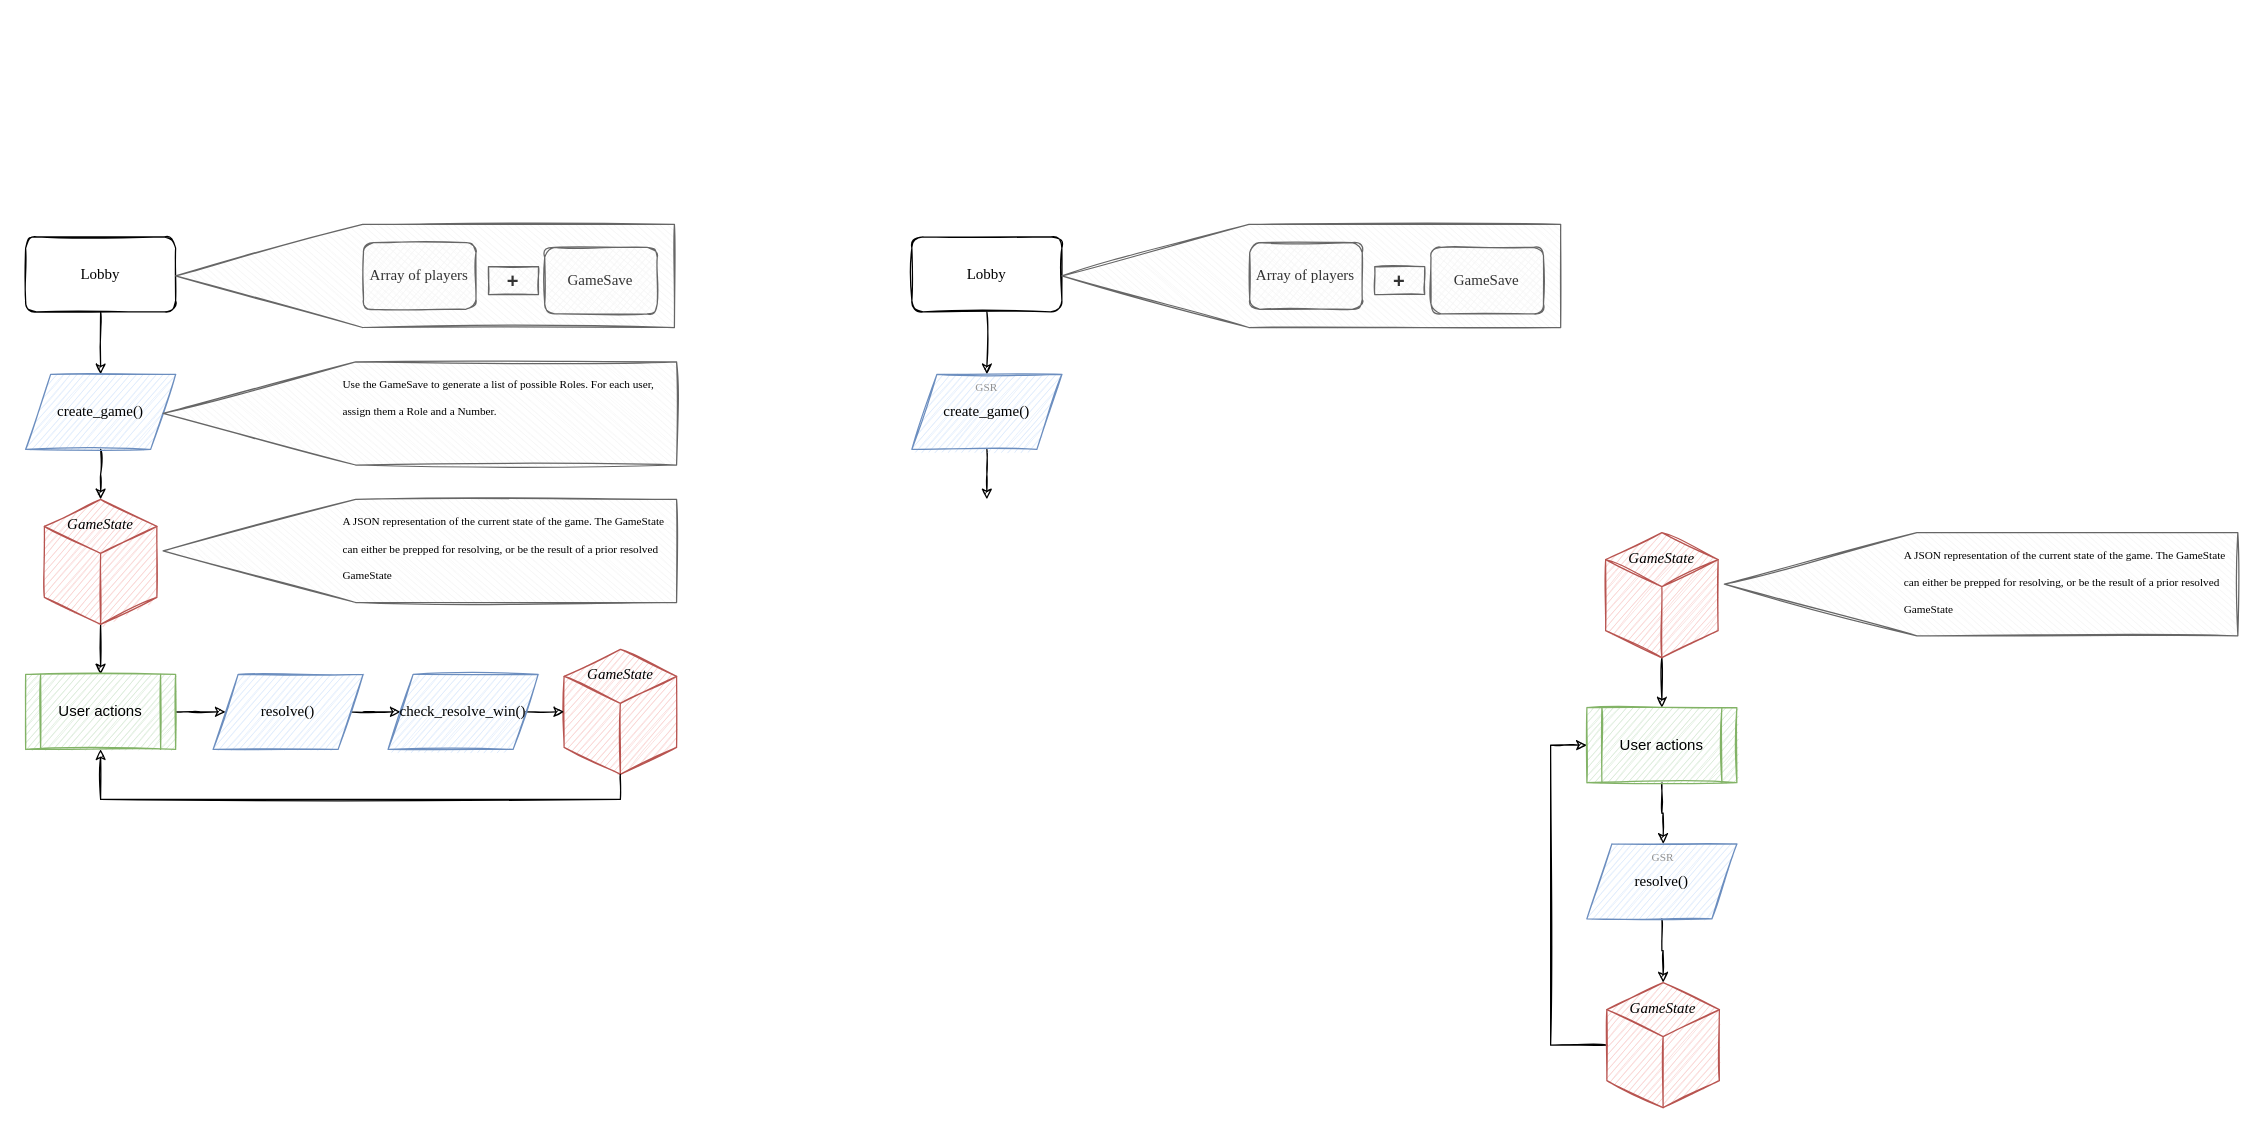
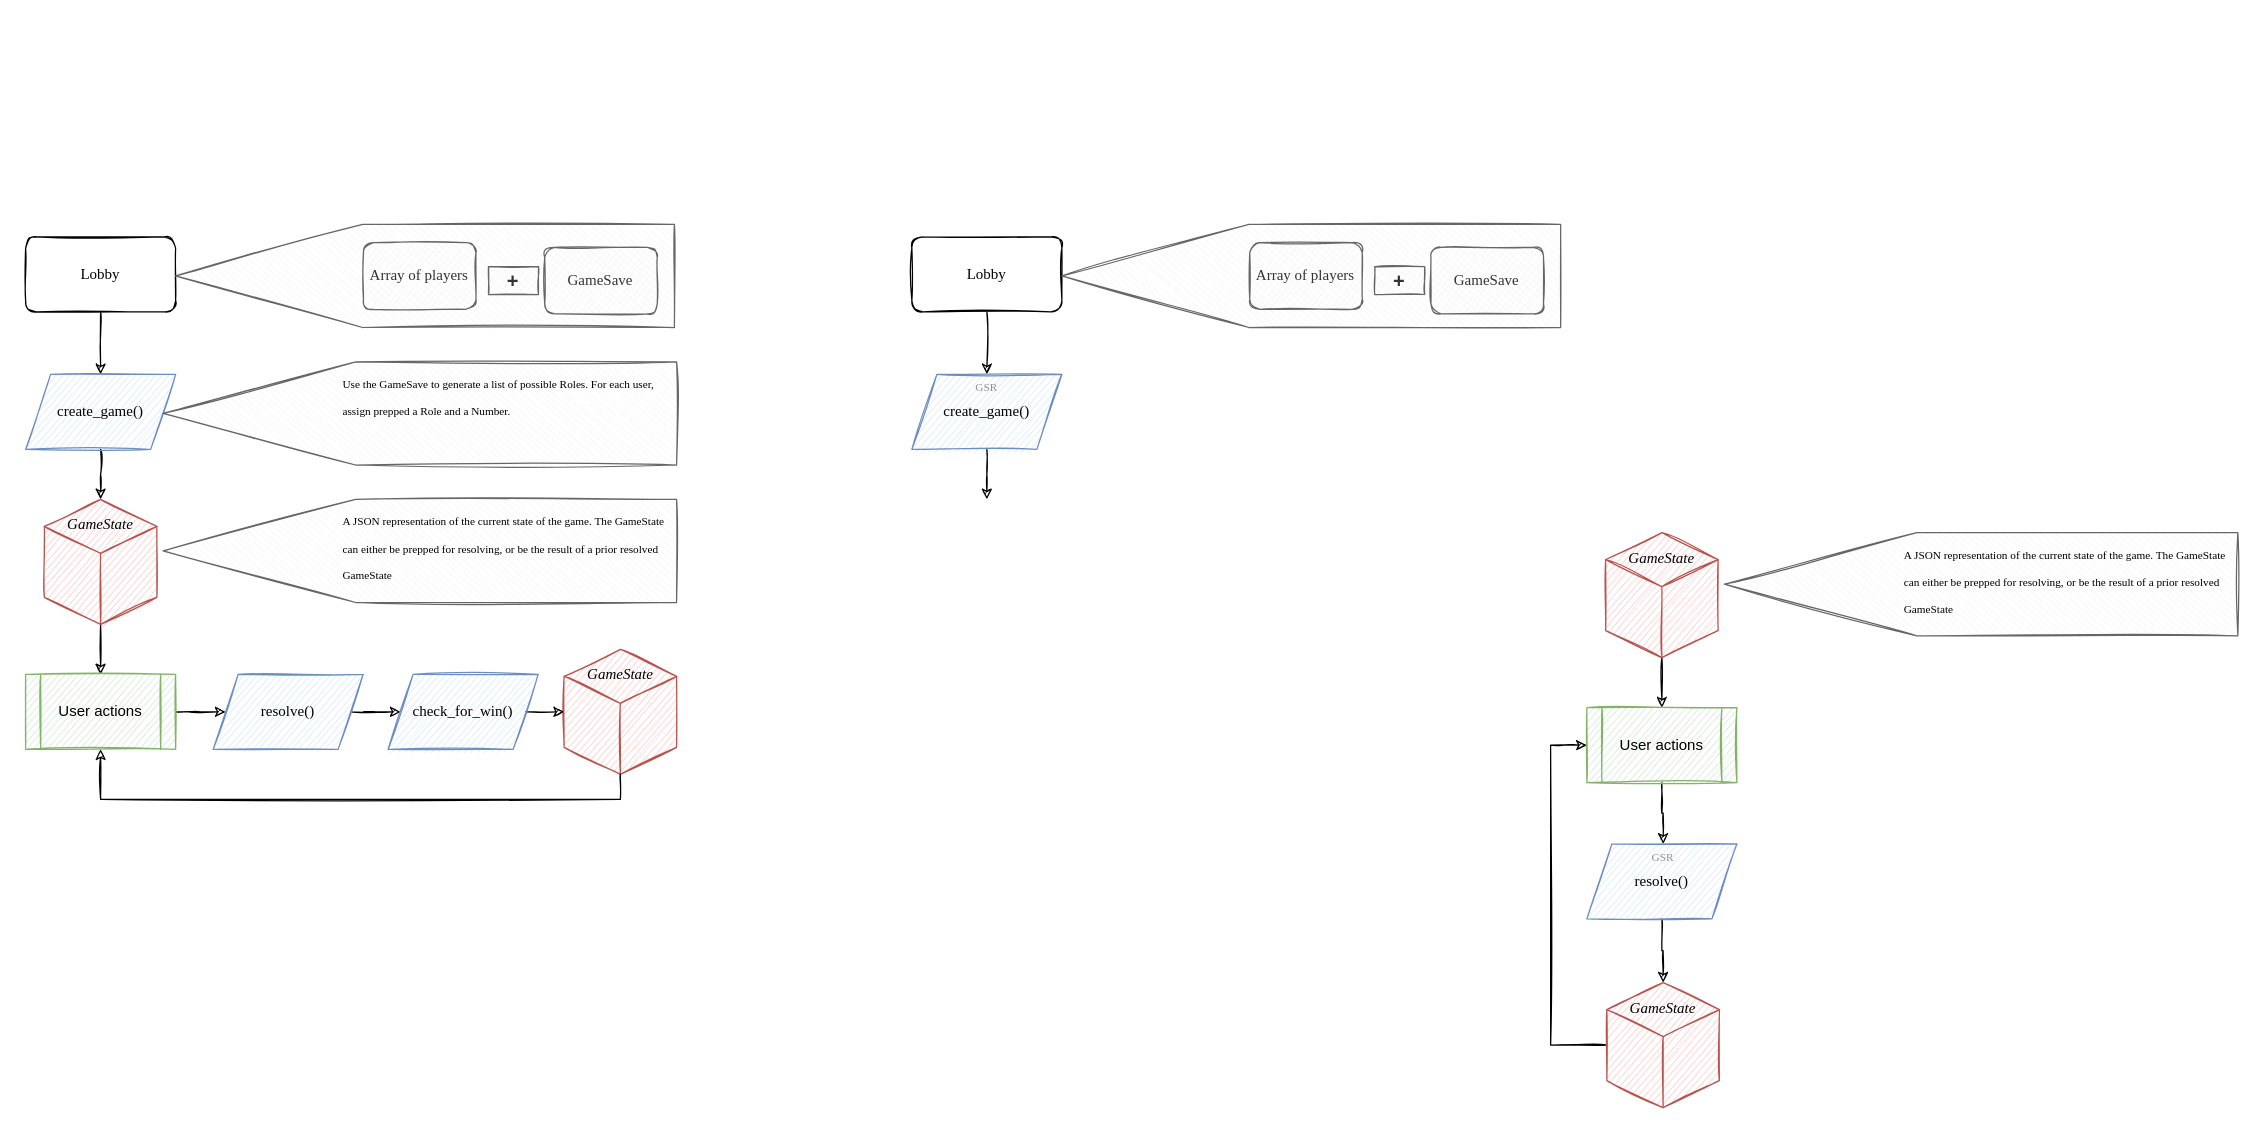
- <mxCell id="51" value="&lt;p style=&quot;line-height: 20%&quot;&gt;&lt;/p&gt;&lt;h2&gt;&lt;span style=&quot;font-family: &amp;#34;comic sans ms&amp;#34; ; font-size: 9px ; font-weight: normal&quot;&gt;Use the GameSave to generate a list of possible Roles. For each user, assign them a Role and a Number.&lt;/span&gt;&lt;br&gt;&lt;/h2&gt;&lt;p&gt;&lt;/p&gt;" style="text;html=1;spacing=5;spacingTop=-20;whiteSpace=wrap;overflow=hidden;rounded=0;sketch=1;" parent="49" vertex="1"><mxGeometry x="139.045" width="270" height="80" as="geometry" /></mxCell>
+ <mxCell id="51" value="&lt;p style=&quot;line-height: 20%&quot;&gt;&lt;/p&gt;&lt;h2&gt;&lt;span style=&quot;font-family: &amp;#34;comic sans ms&amp;#34; ; font-size: 9px ; font-weight: normal&quot;&gt;Use the GameSave to generate a list of possible Roles. For each user, assign prepped a Role and a Number.&lt;/span&gt;&lt;br&gt;&lt;/h2&gt;&lt;p&gt;&lt;/p&gt;" style="text;html=1;spacing=5;spacingTop=-20;whiteSpace=wrap;overflow=hidden;rounded=0;sketch=1;" parent="49" vertex="1"><mxGeometry x="139.045" width="270" height="80" as="geometry" /></mxCell>
- <mxCell id="53" value="&lt;font face=&quot;Comic Sans MS&quot;&gt;check_resolve_win()&lt;/font&gt;" style="shape=parallelogram;perimeter=parallelogramPerimeter;whiteSpace=wrap;html=1;fixedSize=1;fillColor=#dae8fc;strokeColor=#6c8ebf;sketch=1;" vertex="1" parent="1"><mxGeometry x="310" y="539" width="120" height="60" as="geometry" /></mxCell>
+ <mxCell id="53" value="&lt;font face=&quot;Comic Sans MS&quot;&gt;check_for_win()&lt;/font&gt;" style="shape=parallelogram;perimeter=parallelogramPerimeter;whiteSpace=wrap;html=1;fixedSize=1;fillColor=#dae8fc;strokeColor=#6c8ebf;sketch=1;" vertex="1" parent="1"><mxGeometry x="310" y="539" width="120" height="60" as="geometry" /></mxCell>
